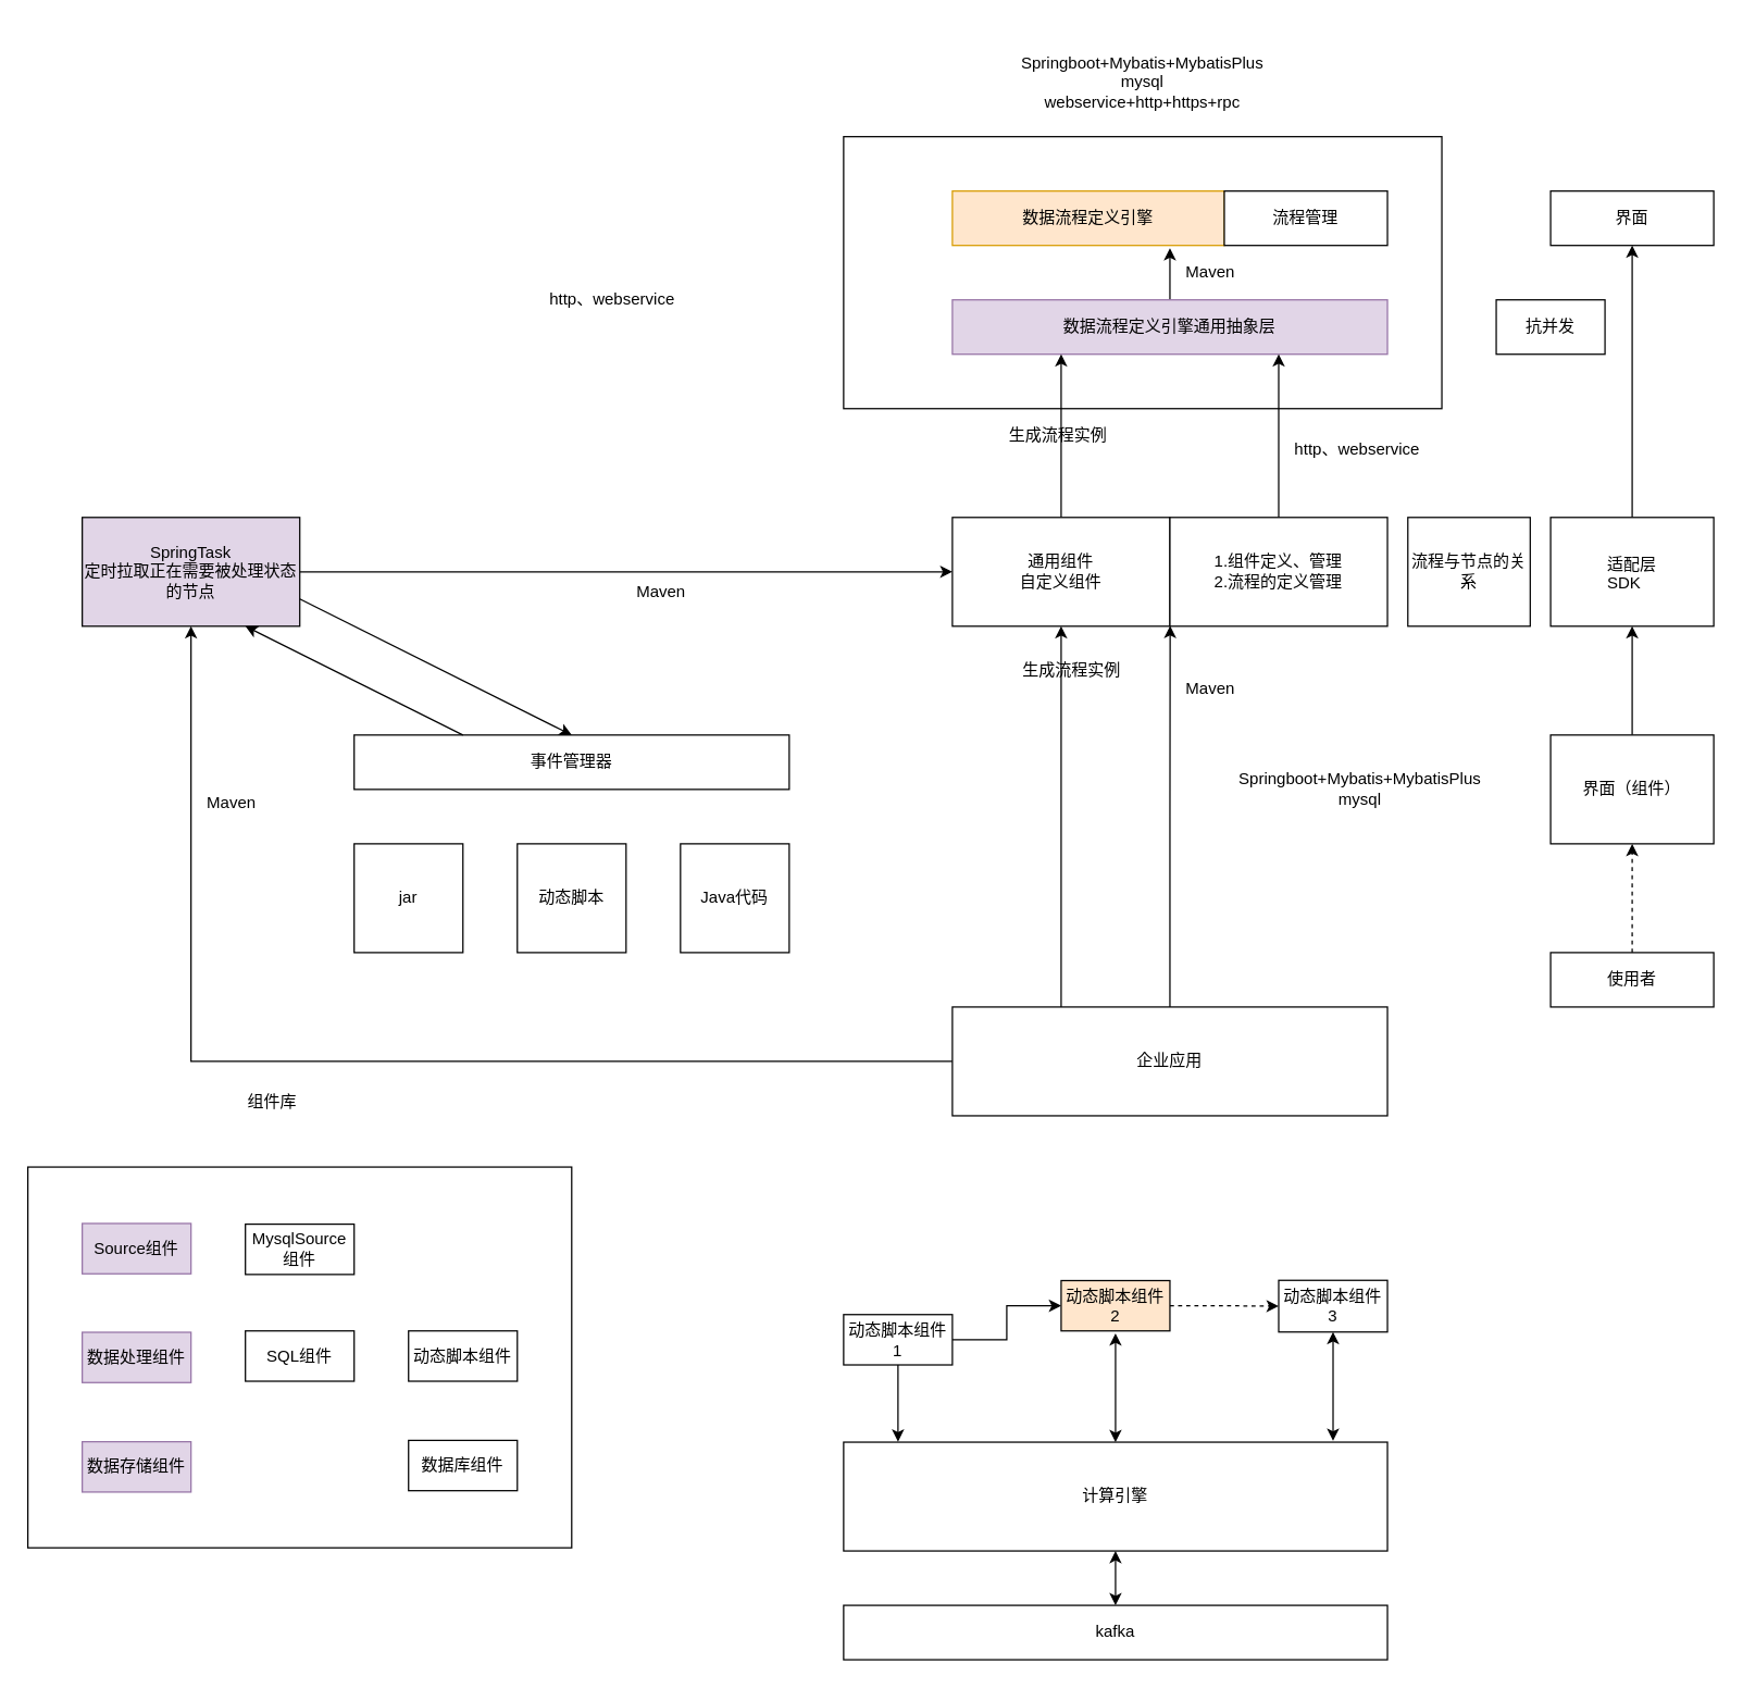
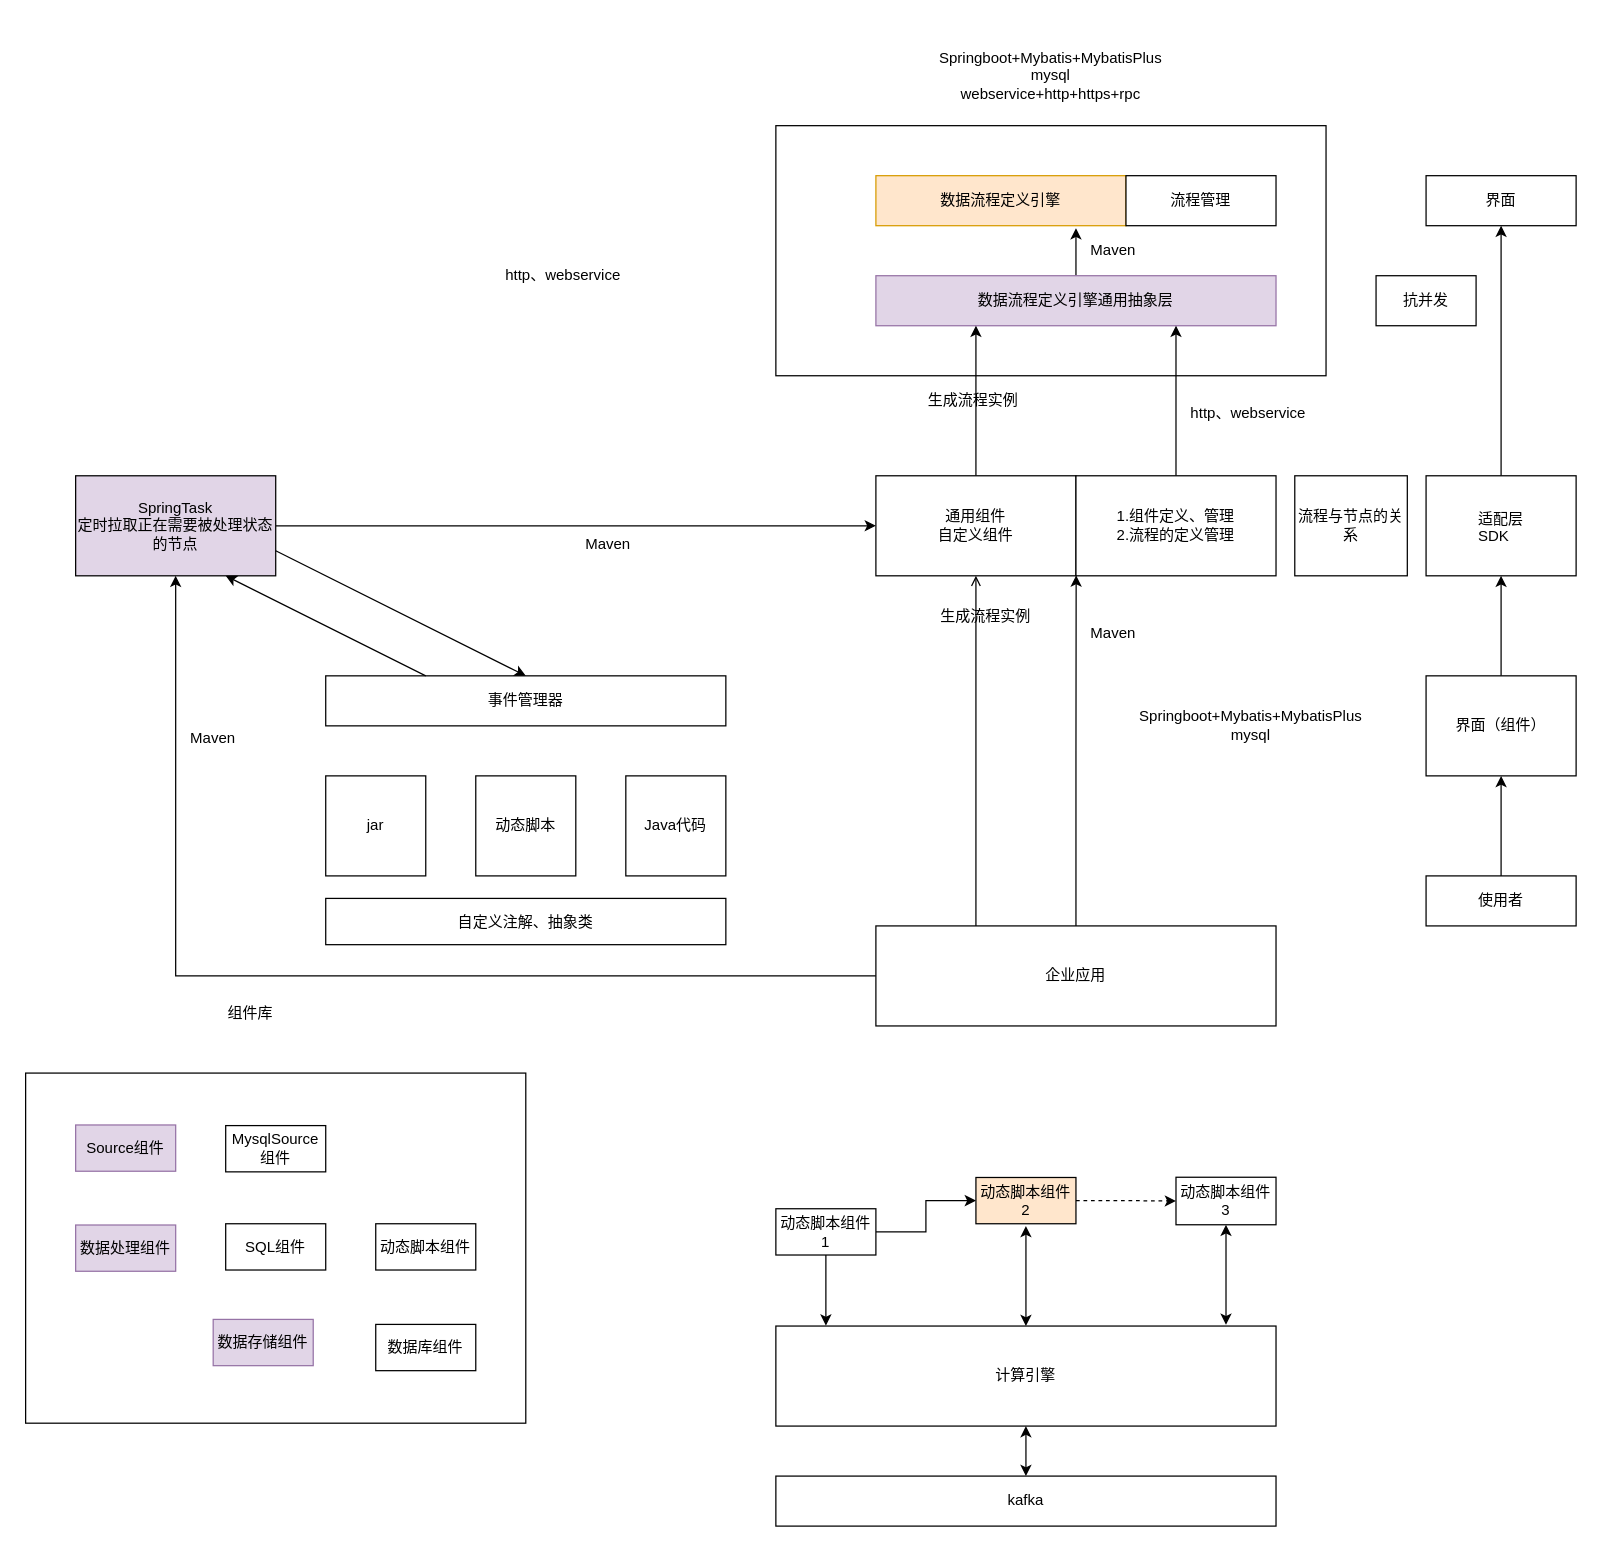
- <mxCell id="11" style="edgeStyle=orthogonalEdgeStyle;rounded=0;orthogonalLoop=1;jettySize=auto;html=1;entryX=0.5;entryY=1;entryDx=0;entryDy=0;" edge="1" parent="1" source="13" target="15"><mxGeometry relative="1" as="geometry"><Array as="points"><mxPoint x="780" y="540" /><mxPoint x="780" y="540" /></Array></mxGeometry></mxCell>
+ <mxCell id="11" style="edgeStyle=orthogonalEdgeStyle;rounded=0;orthogonalLoop=1;jettySize=auto;html=1;entryX=0.5;entryY=1;entryDx=0;entryDy=0;endArrow=open;" edge="1" parent="1" source="13" target="15"><mxGeometry relative="1" as="geometry"><Array as="points"><mxPoint x="780" y="540" /><mxPoint x="780" y="540" /></Array></mxGeometry></mxCell>
- <mxCell id="18" style="edgeStyle=orthogonalEdgeStyle;rounded=0;orthogonalLoop=1;jettySize=auto;html=1;dashed=1;" edge="1" parent="1" source="19" target="23"><mxGeometry relative="1" as="geometry" /></mxCell>
+ <mxCell id="18" style="edgeStyle=orthogonalEdgeStyle;rounded=0;orthogonalLoop=1;jettySize=auto;html=1;" edge="1" parent="1" source="19" target="23"><mxGeometry relative="1" as="geometry" /></mxCell>
+ <mxCell id="46" value="自定义注解、抽象类" style="rounded=0;whiteSpace=wrap;html=1;" vertex="1" parent="1"><mxGeometry x="260" y="718" width="320" height="37" as="geometry" /></mxCell>
- <mxCell id="37" value="数据存储组件" style="rounded=0;whiteSpace=wrap;html=1;fillColor=#e1d5e7;strokeColor=#9673a6;" vertex="1" parent="1"><mxGeometry x="60" y="1059.692" width="80" height="37" as="geometry" /></mxCell>
+ <mxCell id="37" value="数据存储组件" style="rounded=0;whiteSpace=wrap;html=1;fillColor=#e1d5e7;strokeColor=#9673a6;" vertex="1" parent="1"><mxGeometry x="170" y="1054.692" width="80" height="37" as="geometry" /></mxCell>
